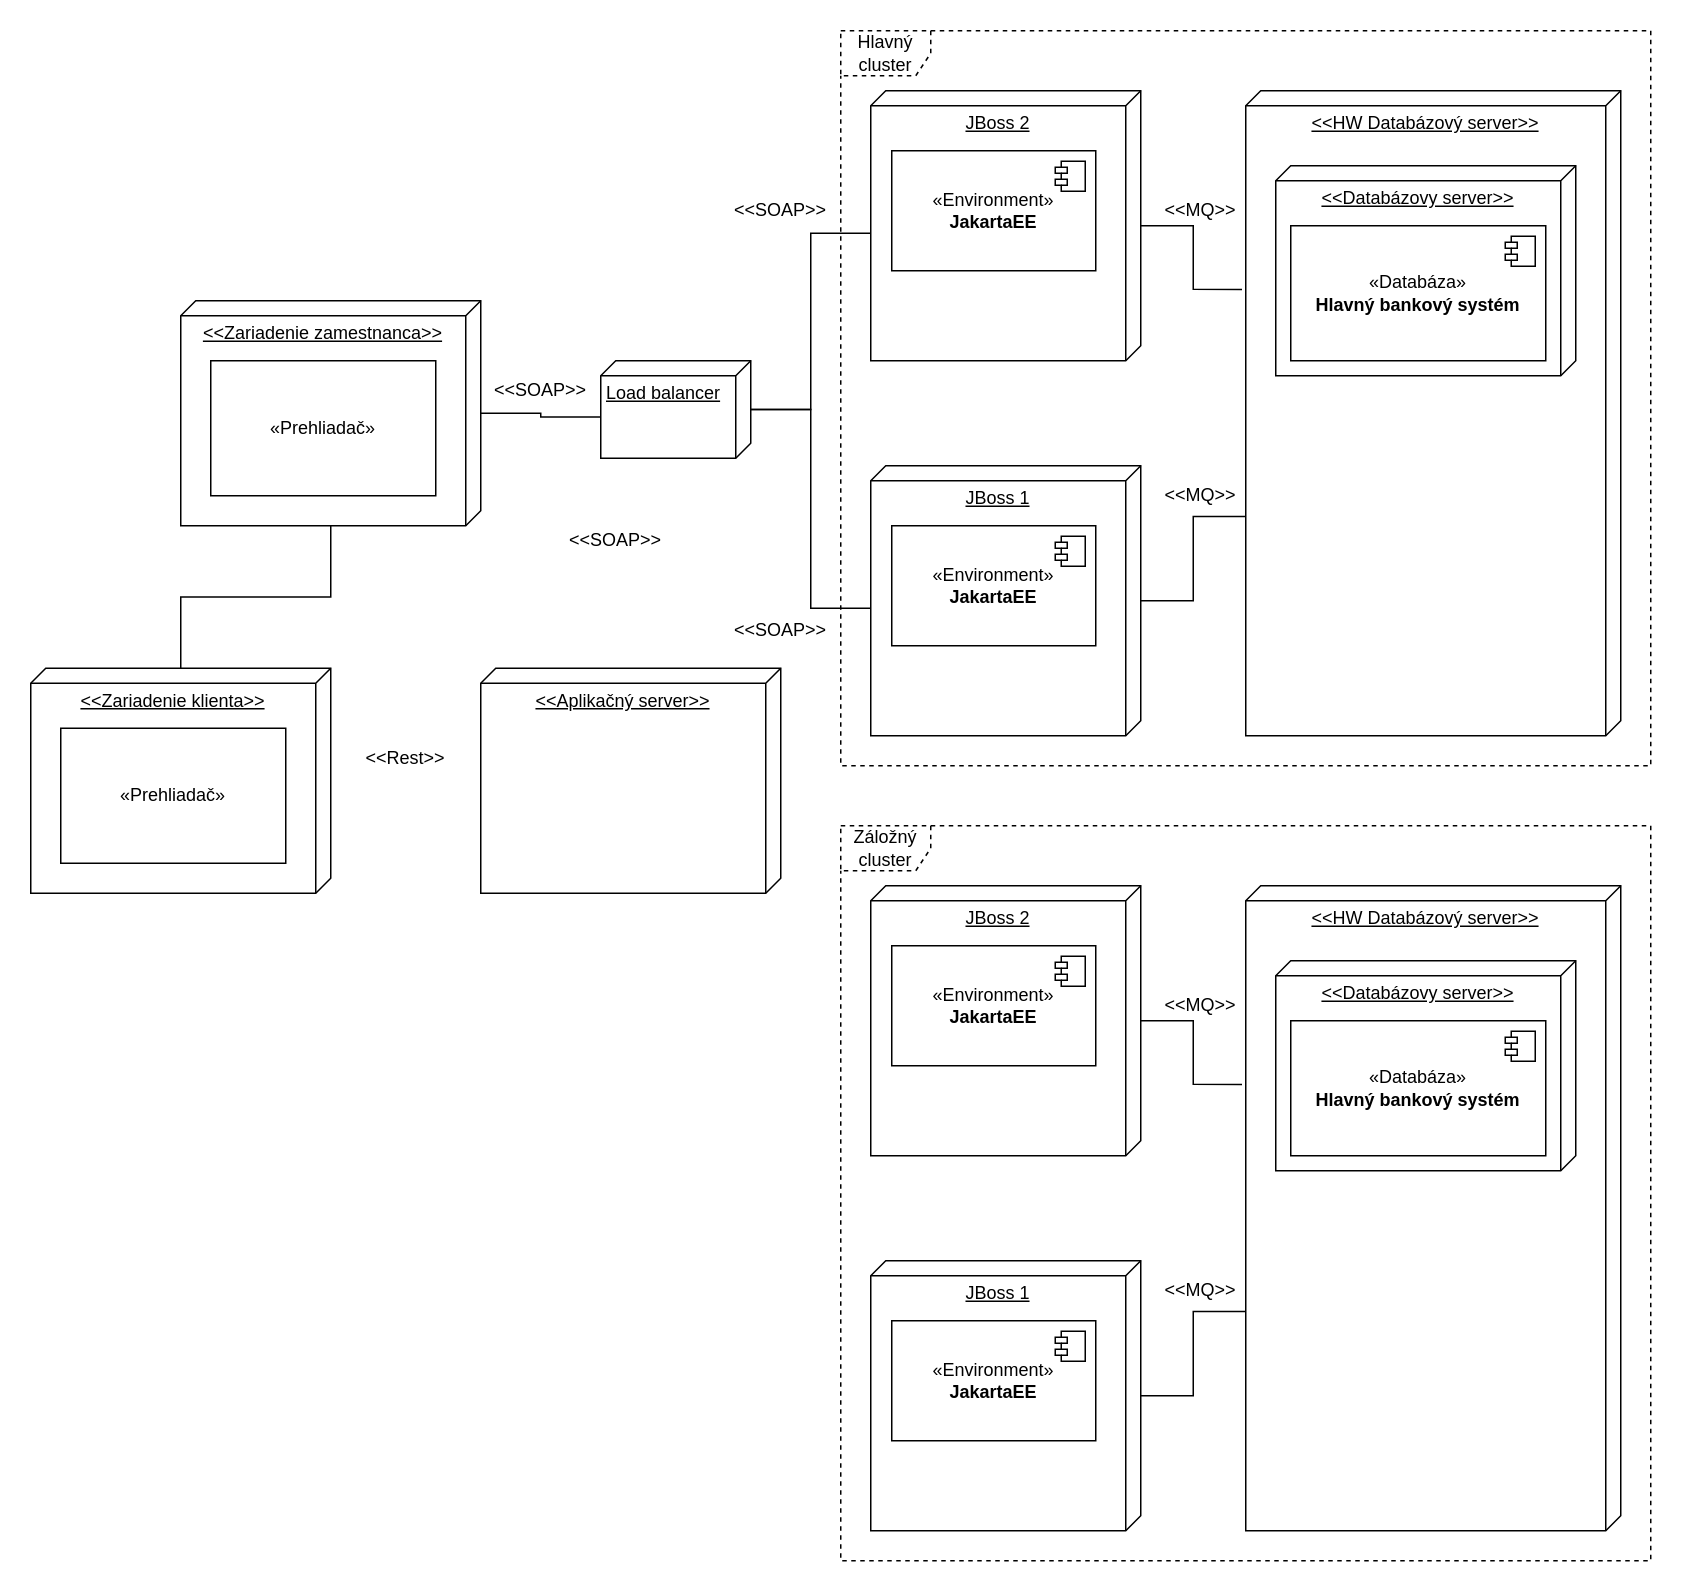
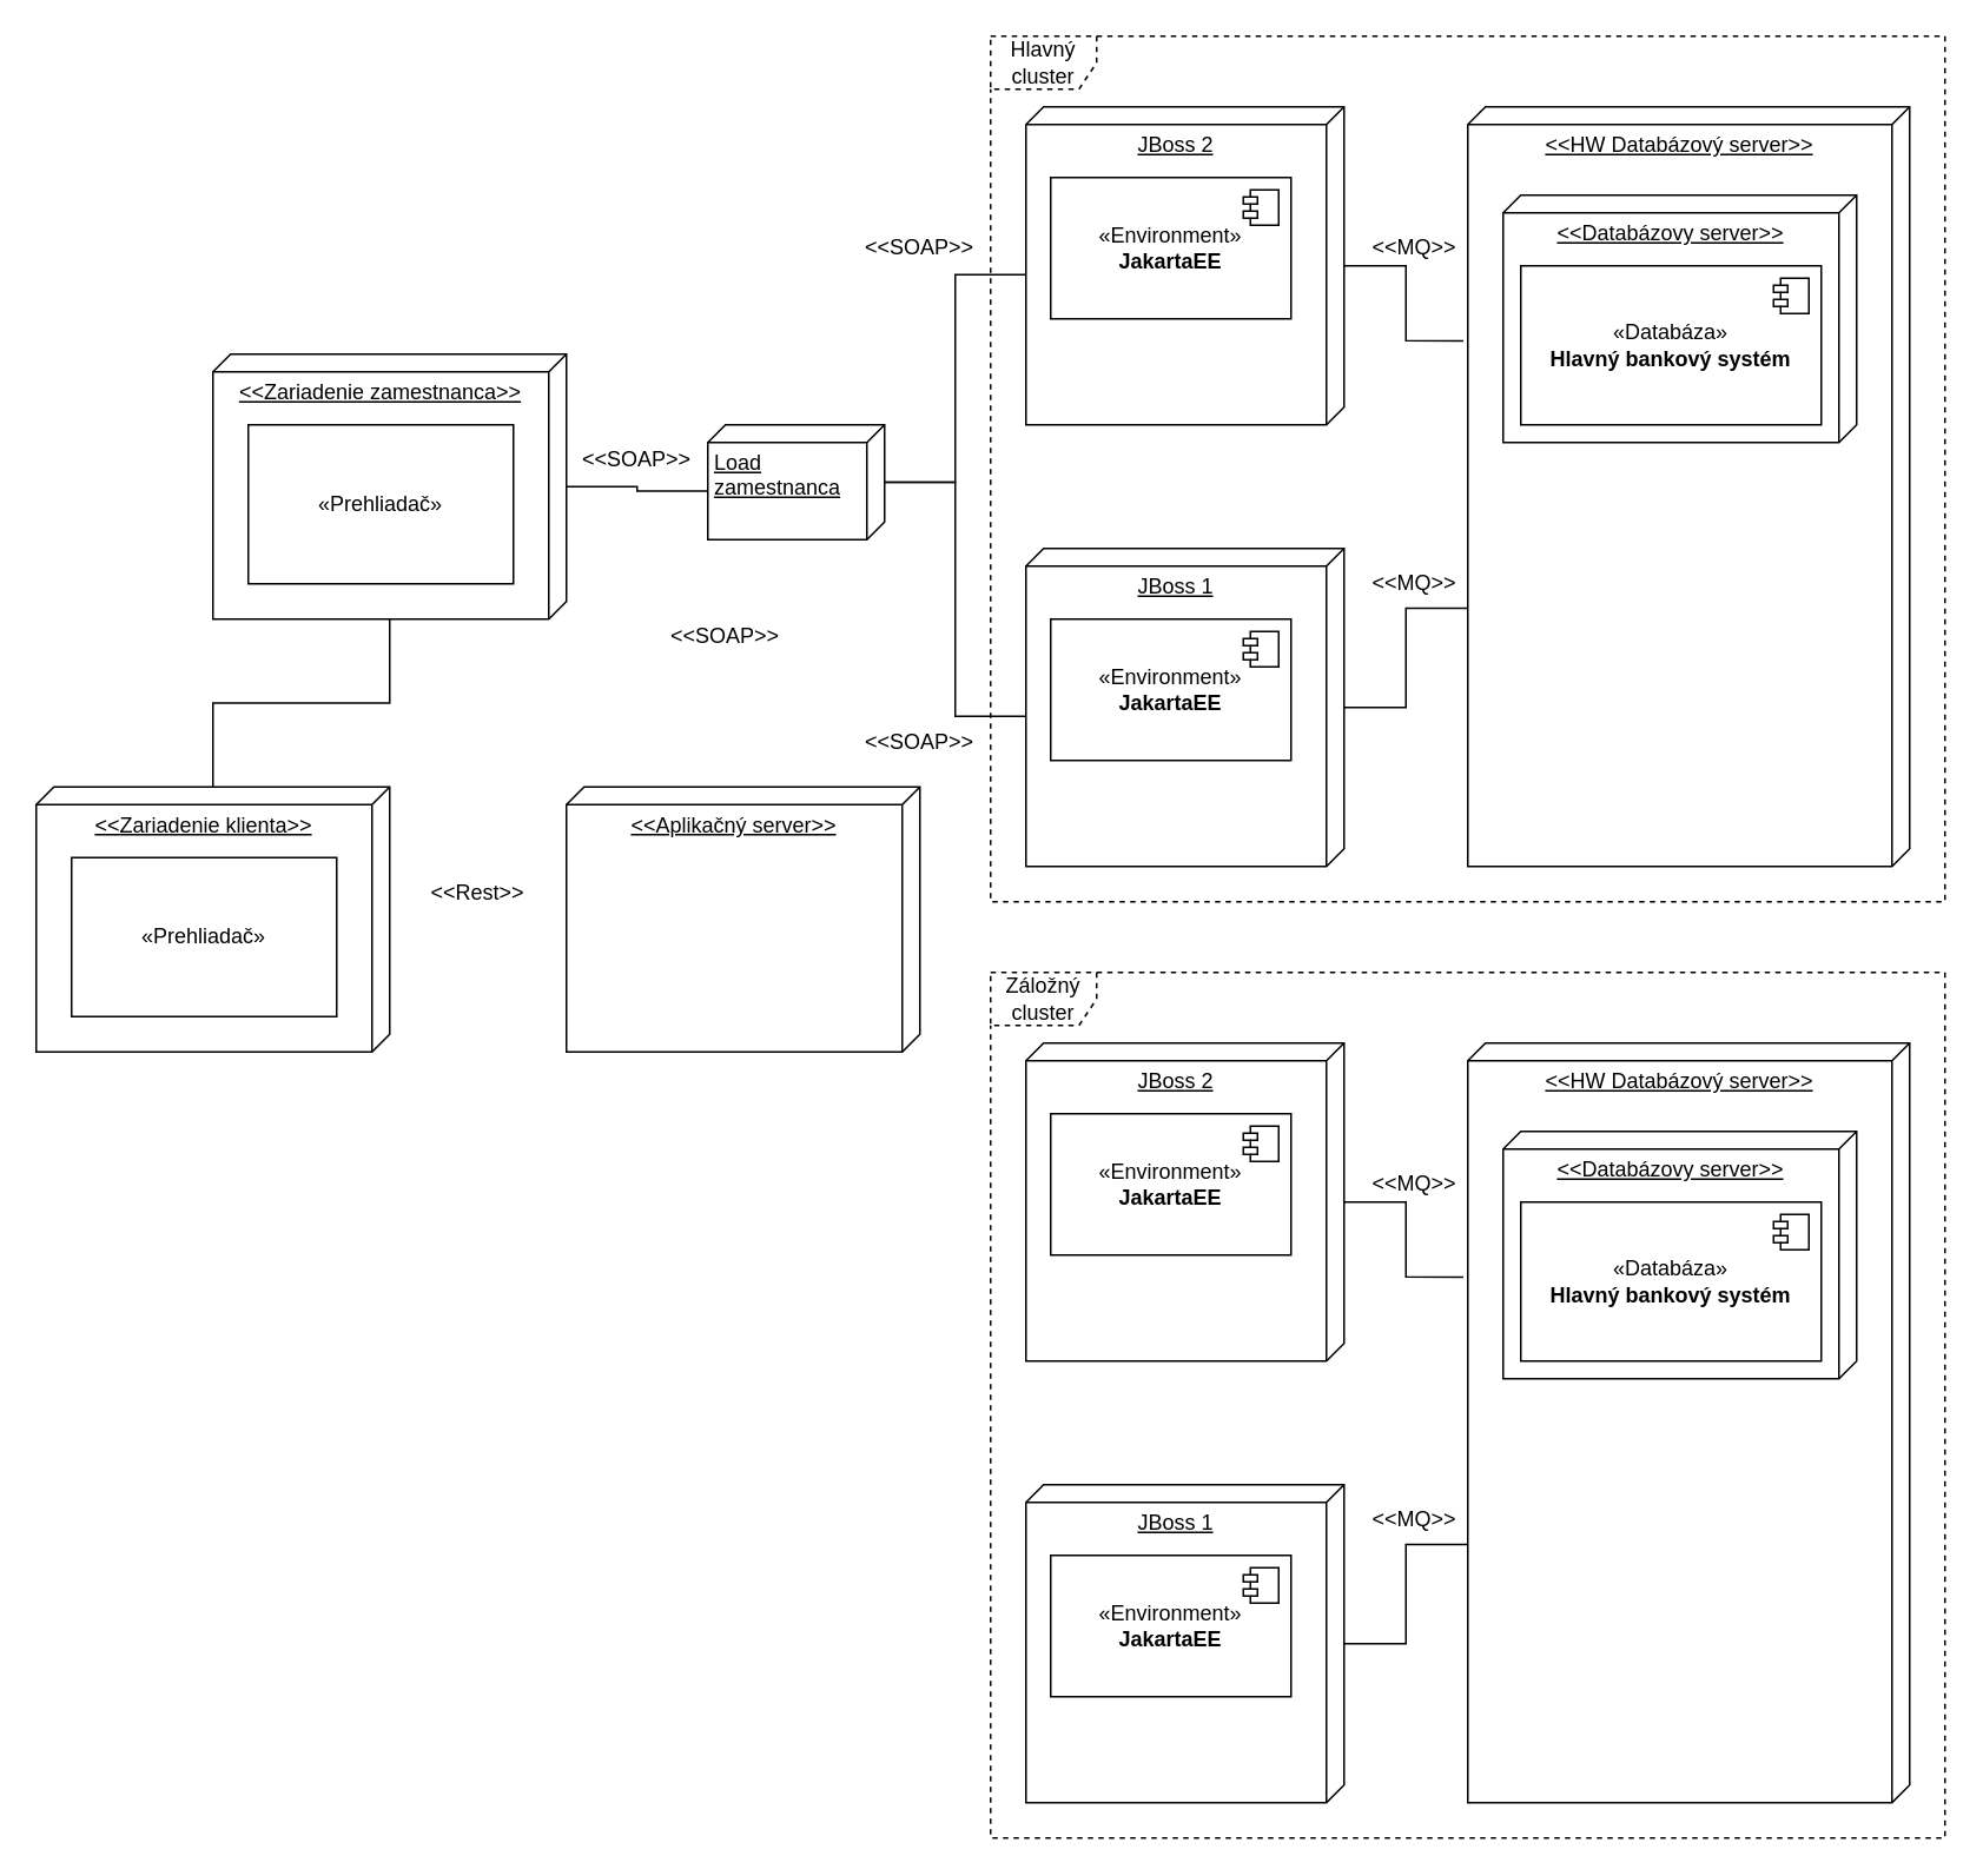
- <mxCell id="22" value="Load balancer" style="verticalAlign=top;align=left;spacingTop=8;spacingLeft=2;spacingRight=12;shape=cube;size=10;direction=south;fontStyle=4;html=1;whiteSpace=wrap;" parent="1" vertex="1"><mxGeometry x="400" y="240" width="100" height="65" as="geometry" /></mxCell>
+ <mxCell id="22" value="Load zamestnanca" style="verticalAlign=top;align=left;spacingTop=8;spacingLeft=2;spacingRight=12;shape=cube;size=10;direction=south;fontStyle=4;html=1;whiteSpace=wrap;" parent="1" vertex="1"><mxGeometry x="400" y="240" width="100" height="65" as="geometry" /></mxCell>
